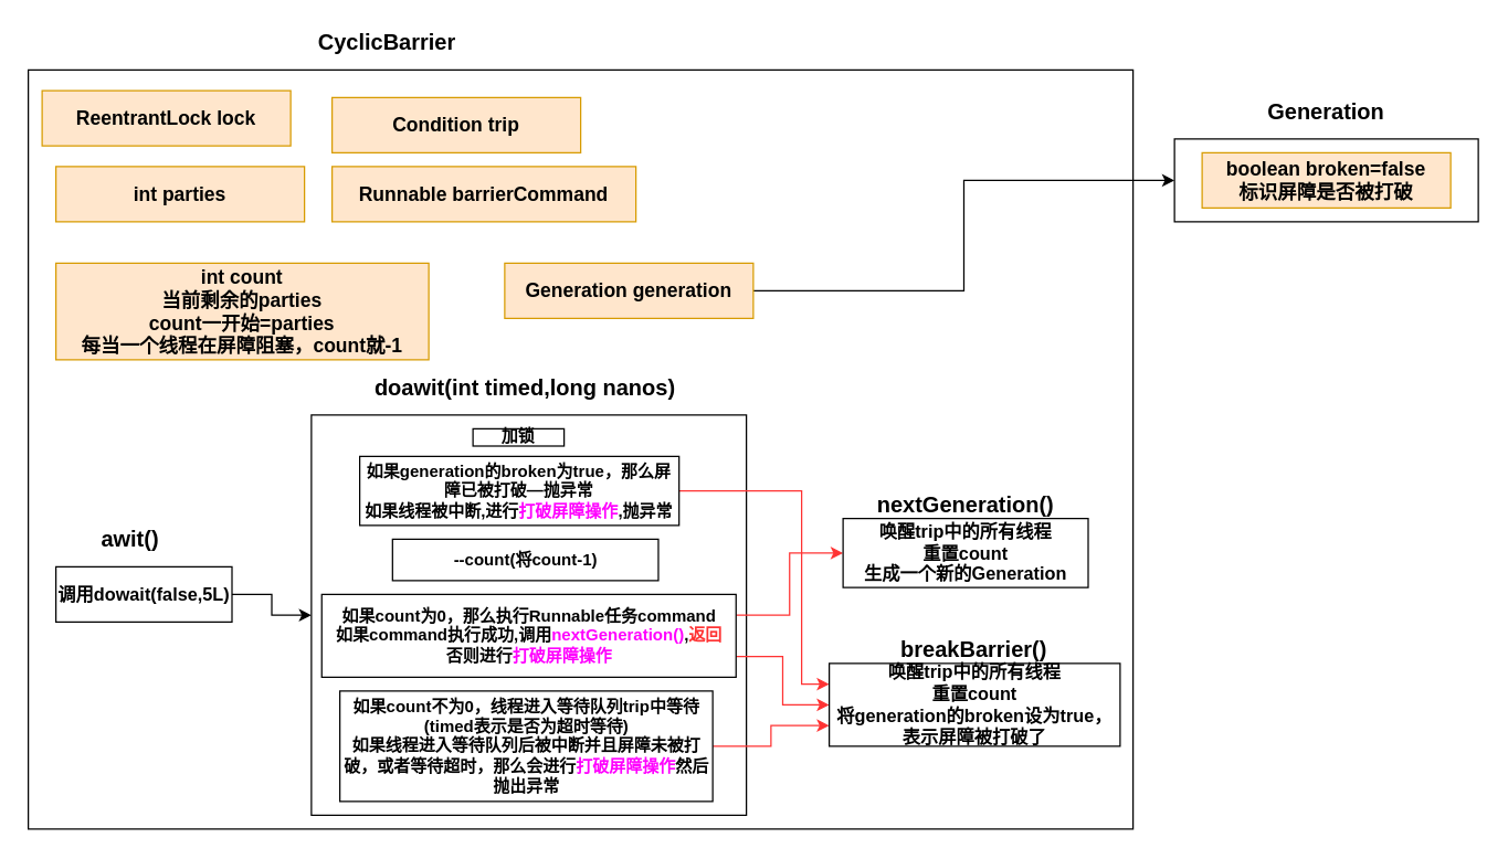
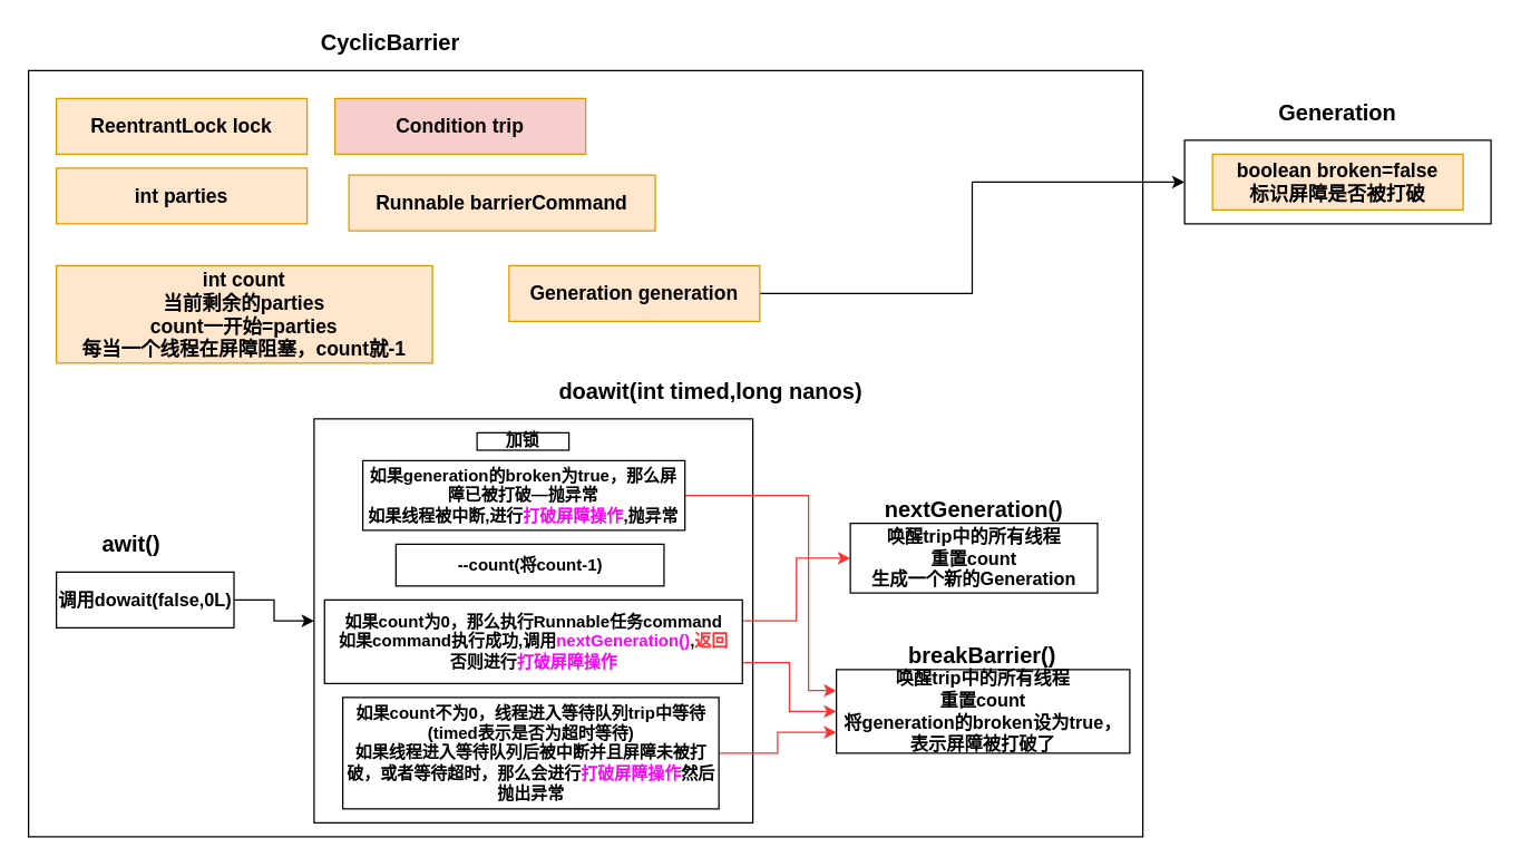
- <mxCell id="4" value="&lt;b&gt;&lt;font style=&quot;font-size: 14px&quot;&gt;ReentrantLock lock&lt;/font&gt;&lt;/b&gt;" style="rounded=0;whiteSpace=wrap;html=1;fillColor=#ffe6cc;strokeColor=#d79b00;" vertex="1" parent="1"><mxGeometry x="30" y="65" width="180" height="40" as="geometry" /></mxCell>
+ <mxCell id="4" value="&lt;b&gt;&lt;font style=&quot;font-size: 14px&quot;&gt;ReentrantLock lock&lt;/font&gt;&lt;/b&gt;" style="rounded=0;whiteSpace=wrap;html=1;fillColor=#ffe6cc;strokeColor=#d79b00;" vertex="1" parent="1"><mxGeometry x="40" y="70" width="180" height="40" as="geometry" /></mxCell>
- <mxCell id="5" value="&lt;b&gt;&lt;font style=&quot;font-size: 14px&quot;&gt;Condition trip&lt;/font&gt;&lt;/b&gt;" style="rounded=0;whiteSpace=wrap;html=1;fillColor=#ffe6cc;strokeColor=#d79b00;" vertex="1" parent="1"><mxGeometry x="240" y="70" width="180" height="40" as="geometry" /></mxCell>
+ <mxCell id="5" value="&lt;b&gt;&lt;font style=&quot;font-size: 14px&quot;&gt;Condition trip&lt;/font&gt;&lt;/b&gt;" style="rounded=0;whiteSpace=wrap;html=1;fillColor=#f8cecc;strokeColor=#d79b00;" vertex="1" parent="1"><mxGeometry x="240" y="70" width="180" height="40" as="geometry" /></mxCell>
- <mxCell id="10" value="&lt;b&gt;&lt;font style=&quot;font-size: 14px&quot;&gt;Runnable barrierCommand&lt;/font&gt;&lt;/b&gt;" style="rounded=0;whiteSpace=wrap;html=1;fillColor=#ffe6cc;strokeColor=#d79b00;" vertex="1" parent="1"><mxGeometry x="240" y="120" width="220" height="40" as="geometry" /></mxCell>
+ <mxCell id="10" value="&lt;b&gt;&lt;font style=&quot;font-size: 14px&quot;&gt;Runnable barrierCommand&lt;/font&gt;&lt;/b&gt;" style="rounded=0;whiteSpace=wrap;html=1;fillColor=#ffe6cc;strokeColor=#d79b00;" vertex="1" parent="1"><mxGeometry x="250" y="125" width="220" height="40" as="geometry" /></mxCell>
- <mxCell id="18" value="&lt;b&gt;&lt;font style=&quot;font-size: 16px&quot;&gt;doawit(int timed,long nanos)&lt;/font&gt;&lt;/b&gt;" style="text;html=1;strokeColor=none;fillColor=none;align=center;verticalAlign=middle;whiteSpace=wrap;rounded=0;" vertex="1" parent="1"><mxGeometry x="230.01" y="270" width="300" height="20" as="geometry" /></mxCell>
+ <mxCell id="18" value="&lt;b&gt;&lt;font style=&quot;font-size: 16px&quot;&gt;doawit(int timed,long nanos)&lt;/font&gt;&lt;/b&gt;" style="text;html=1;strokeColor=none;fillColor=none;align=center;verticalAlign=middle;whiteSpace=wrap;rounded=0;" vertex="1" parent="1"><mxGeometry x="360.01" y="270" width="300" height="20" as="geometry" /></mxCell>
- <mxCell id="15" value="&lt;b&gt;&lt;font style=&quot;font-size: 13px&quot;&gt;调用dowait(false,5L)&lt;/font&gt;&lt;/b&gt;" style="rounded=0;whiteSpace=wrap;html=1;" vertex="1" parent="1"><mxGeometry x="40" y="410" width="127.5" height="40" as="geometry" /></mxCell>
+ <mxCell id="15" value="&lt;b&gt;&lt;font style=&quot;font-size: 13px&quot;&gt;调用dowait(false,0L)&lt;/font&gt;&lt;/b&gt;" style="rounded=0;whiteSpace=wrap;html=1;" vertex="1" parent="1"><mxGeometry x="40" y="410" width="127.5" height="40" as="geometry" /></mxCell>
